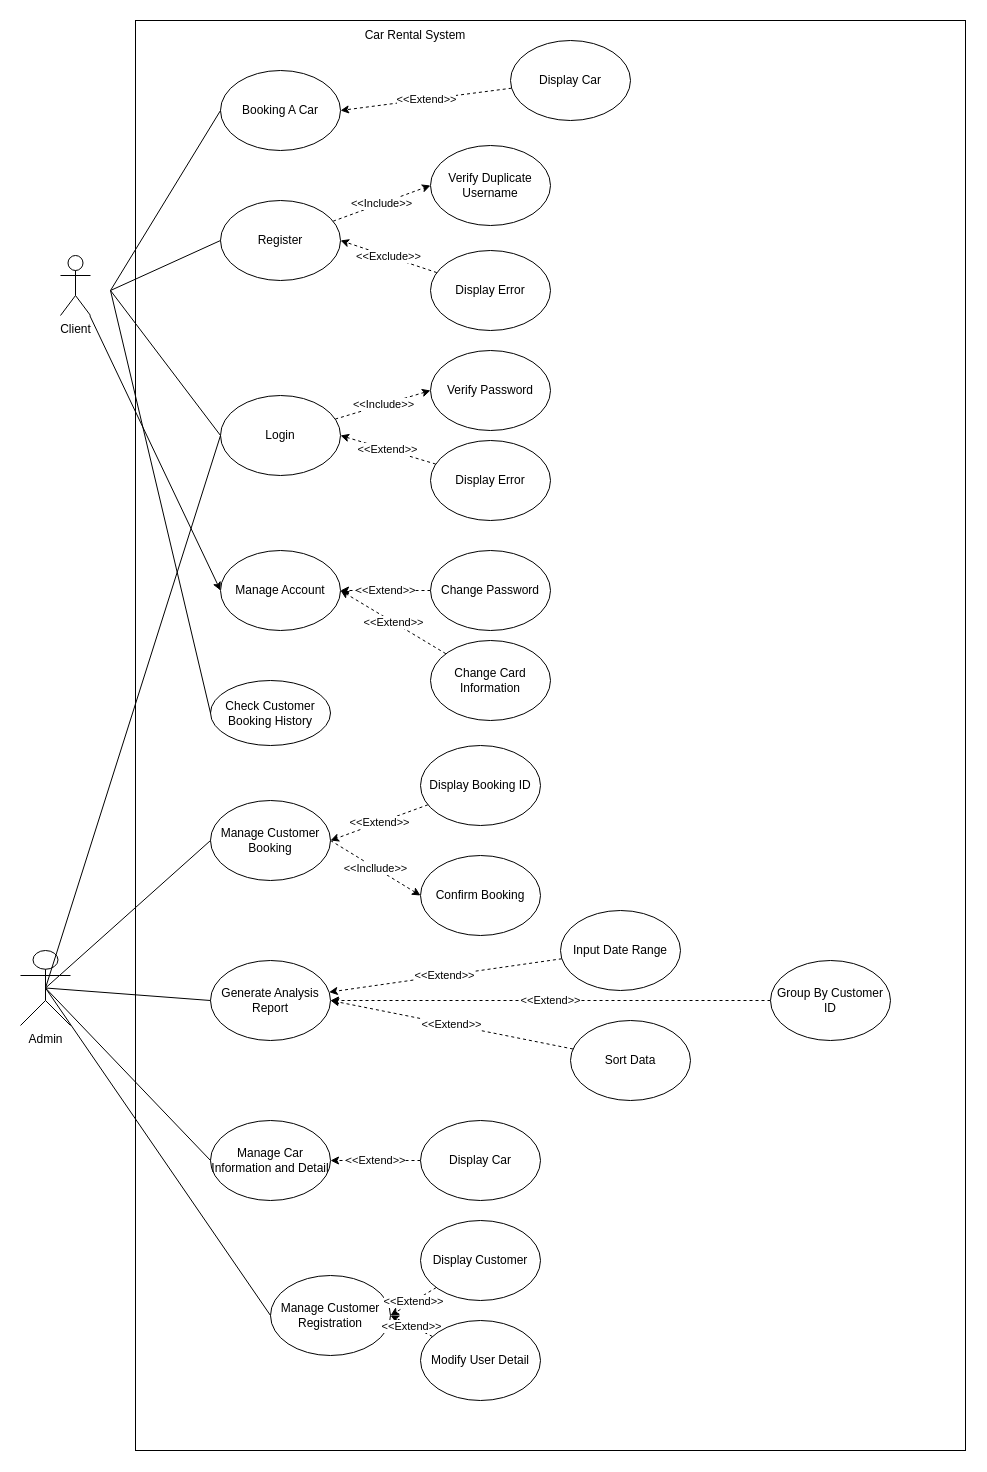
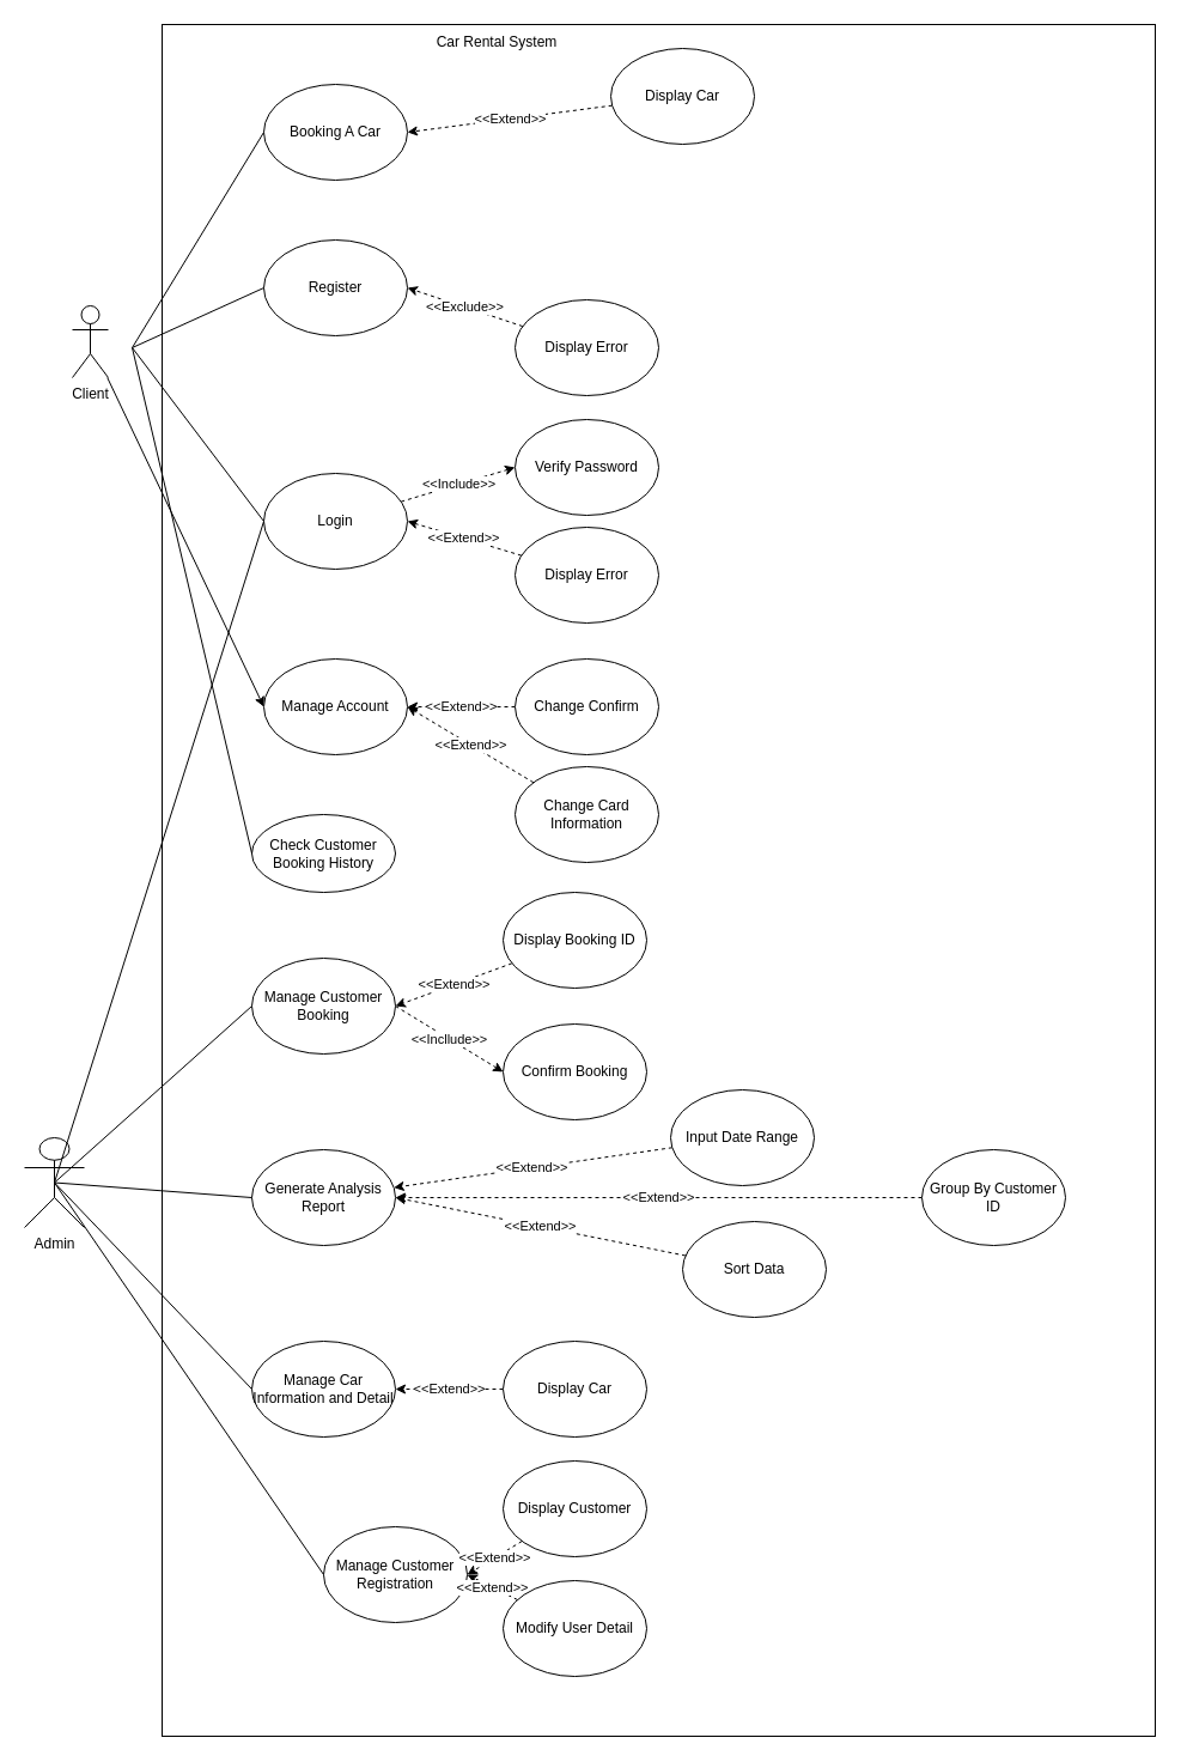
- <mxCell id="33" value="Verify Duplicate Username" style="ellipse;whiteSpace=wrap;html=1;" parent="1" vertex="1"><mxGeometry x="430" y="145" width="120" height="80" as="geometry" /></mxCell>
- <mxCell id="4" value="&amp;lt;&amp;lt;Include&amp;gt;&amp;gt;" style="html=1;entryX=0;entryY=0.5;entryDx=0;entryDy=0;dashed=1;" parent="1" source="5" target="33" edge="1"><mxGeometry relative="1" as="geometry" /></mxCell>
- <mxCell id="48" value="Change Password" style="ellipse;whiteSpace=wrap;html=1;" parent="1" vertex="1"><mxGeometry x="430" y="550" width="120" height="80" as="geometry" /></mxCell>
+ <mxCell id="48" value="Change Confirm" style="ellipse;whiteSpace=wrap;html=1;" parent="1" vertex="1"><mxGeometry x="430" y="550" width="120" height="80" as="geometry" /></mxCell>
